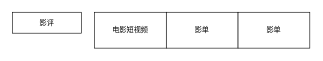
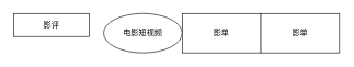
- <mxCell id="3" value="电影短视频" style="rounded=0;whiteSpace=wrap;html=1;" vertex="1" parent="1"><mxGeometry x="157" y="20" width="120" height="60" as="geometry" /></mxCell>
+ <mxCell id="3" value="电影短视频" style="ellipse;whiteSpace=wrap;html=1;" vertex="1" parent="1"><mxGeometry x="157" y="20" width="120" height="60" as="geometry" /></mxCell>
